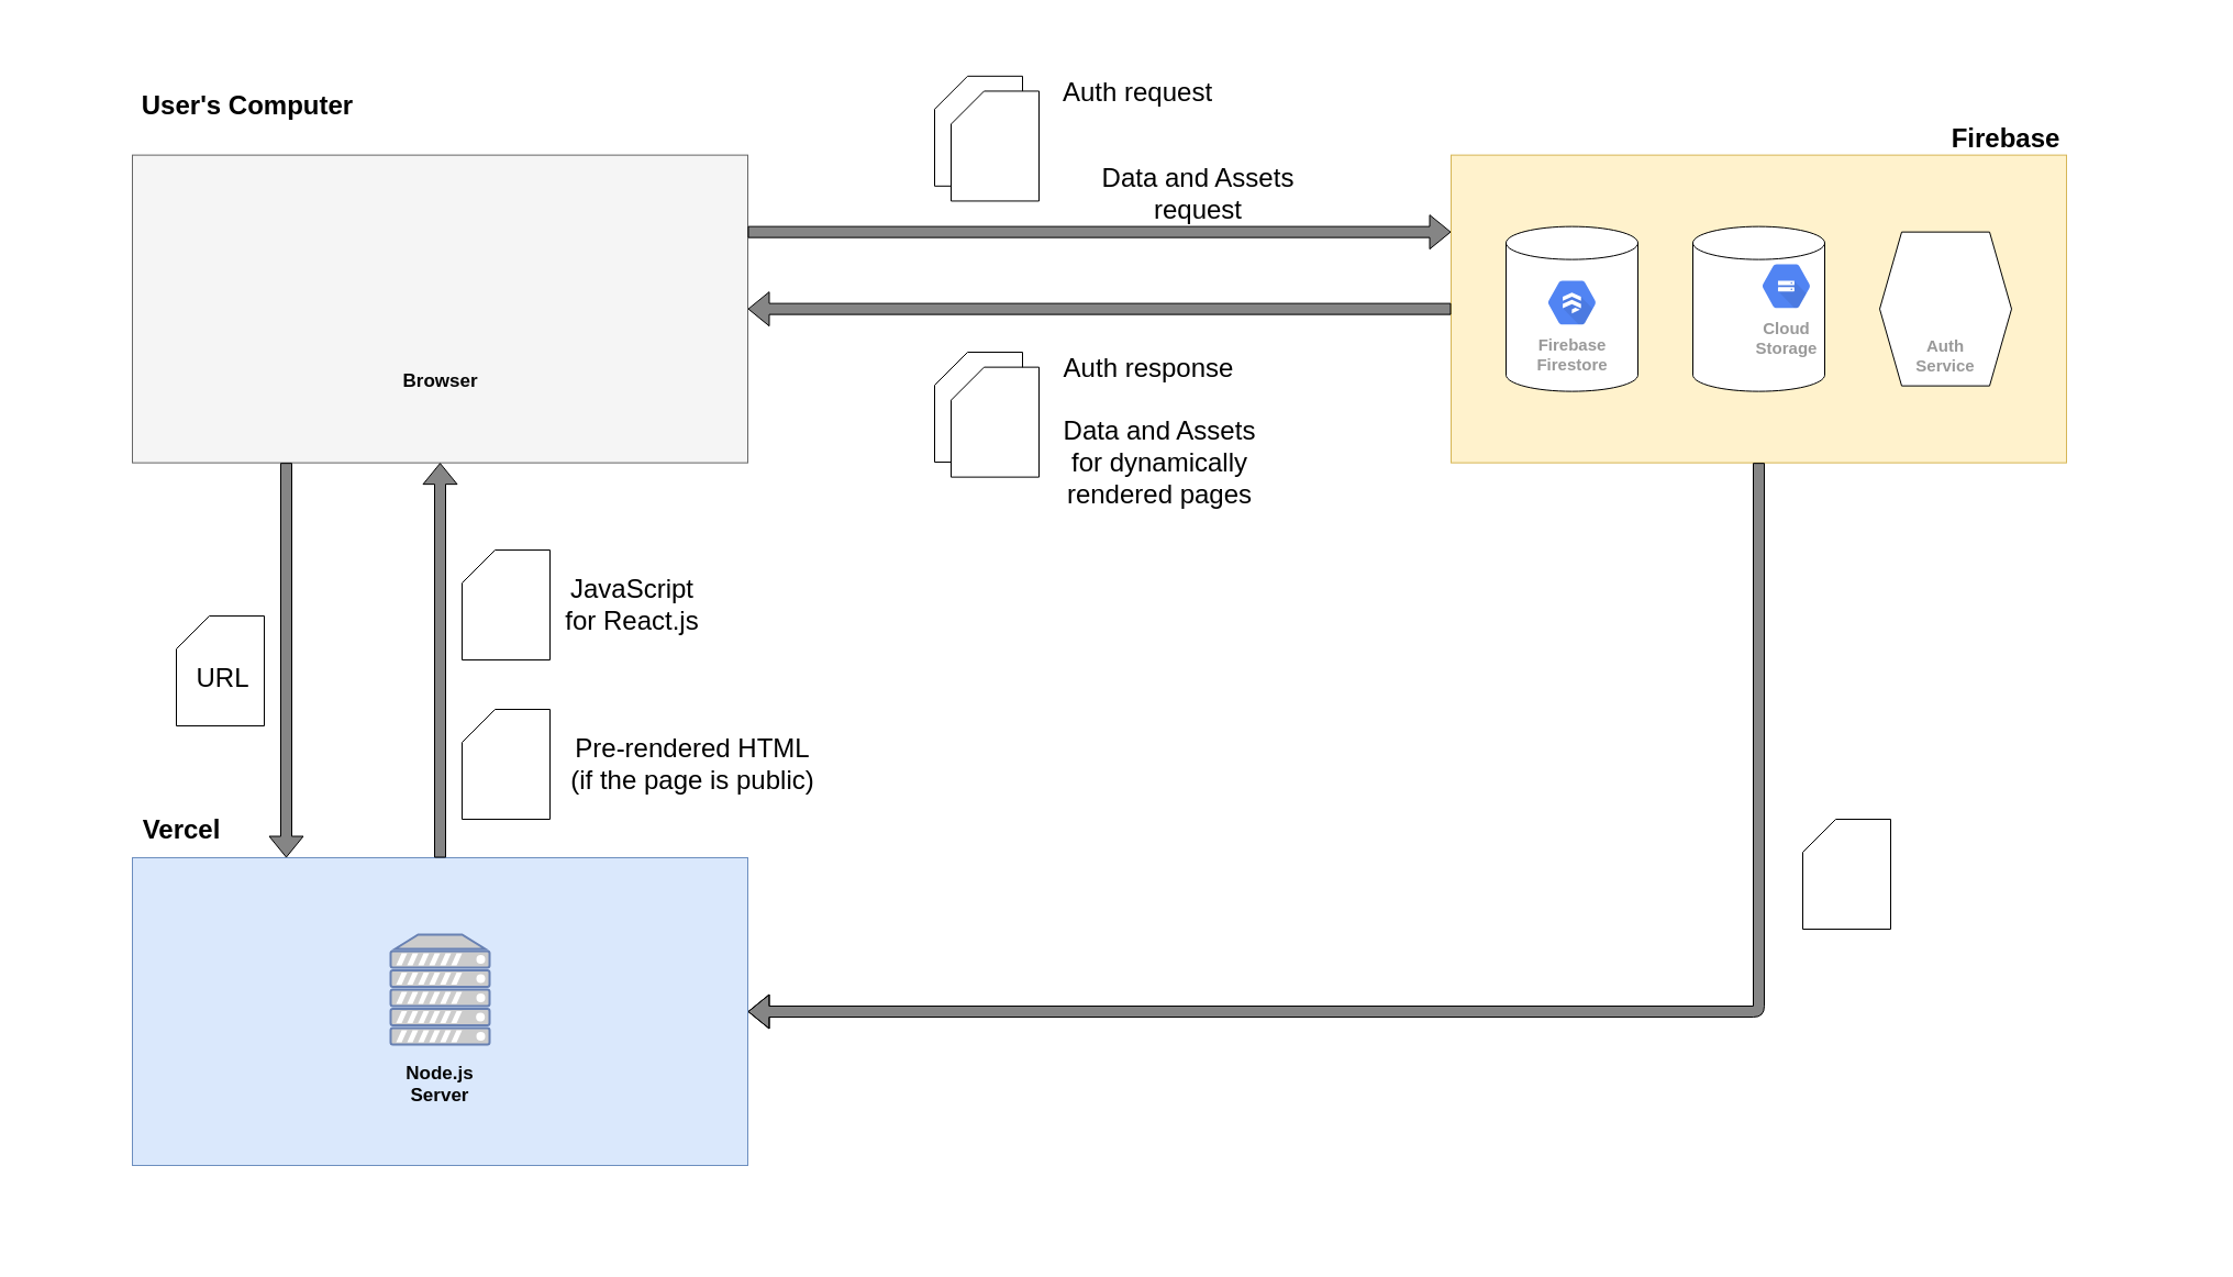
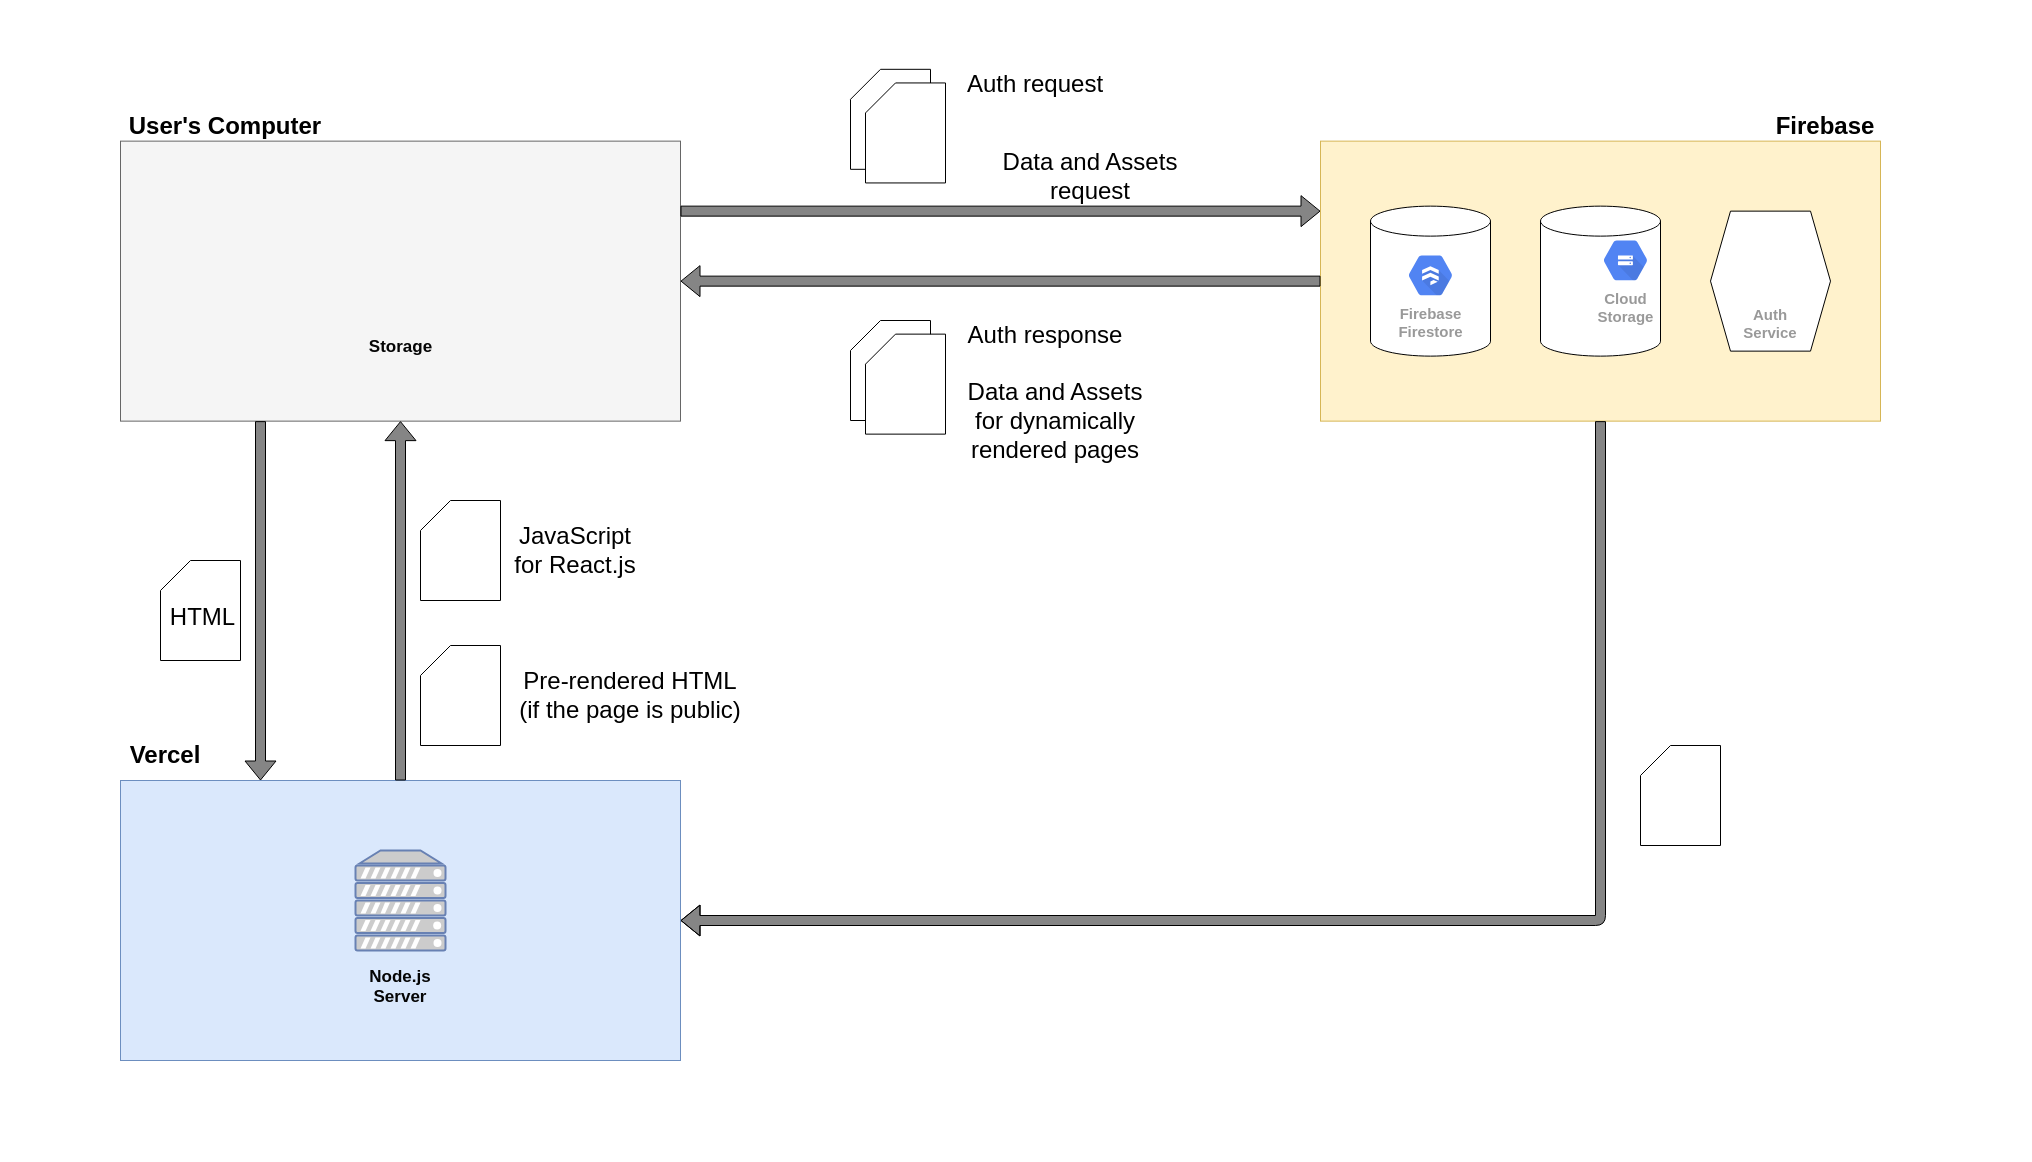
- <mxCell id="18" value="&lt;h1&gt;User's Computer&lt;br&gt;&lt;/h1&gt;" style="text;html=1;strokeColor=none;fillColor=none;align=center;verticalAlign=middle;whiteSpace=wrap;rounded=0;" vertex="1" parent="1"><mxGeometry x="120" y="80.63" width="210" height="30" as="geometry" /></mxCell>
+ <mxCell id="18" value="&lt;h1&gt;User's Computer&lt;br&gt;&lt;/h1&gt;" style="text;html=1;strokeColor=none;fillColor=none;align=center;verticalAlign=middle;whiteSpace=wrap;rounded=0;" vertex="1" parent="1"><mxGeometry x="120" y="110.63" width="210" height="30" as="geometry" /></mxCell>
- <mxCell id="19" value="Browser" style="text;html=1;strokeColor=none;fillColor=none;align=center;verticalAlign=top;whiteSpace=wrap;rounded=0;fontSize=17;fontStyle=1;fontColor=#050505;" vertex="1" parent="1"><mxGeometry x="362.5" y="330.39" width="75" height="35.87" as="geometry" /></mxCell>
+ <mxCell id="19" value="Storage" style="text;html=1;strokeColor=none;fillColor=none;align=center;verticalAlign=top;whiteSpace=wrap;rounded=0;fontSize=17;fontStyle=1;fontColor=#050505;" vertex="1" parent="1"><mxGeometry x="362.5" y="330.39" width="75" height="35.87" as="geometry" /></mxCell>
- <mxCell id="27" value="&lt;h1&gt;&lt;span style=&quot;font-weight: normal&quot;&gt;URL&lt;/span&gt;&lt;br&gt;&lt;/h1&gt;" style="text;html=1;strokeColor=none;fillColor=none;align=center;verticalAlign=middle;whiteSpace=wrap;rounded=0;" vertex="1" parent="1"><mxGeometry x="160" y="602" width="85" height="30" as="geometry" /></mxCell>
+ <mxCell id="27" value="&lt;h1&gt;&lt;span style=&quot;font-weight: normal&quot;&gt;HTML&lt;/span&gt;&lt;br&gt;&lt;/h1&gt;" style="text;html=1;strokeColor=none;fillColor=none;align=center;verticalAlign=middle;whiteSpace=wrap;rounded=0;" vertex="1" parent="1"><mxGeometry x="160" y="602" width="85" height="30" as="geometry" /></mxCell>
